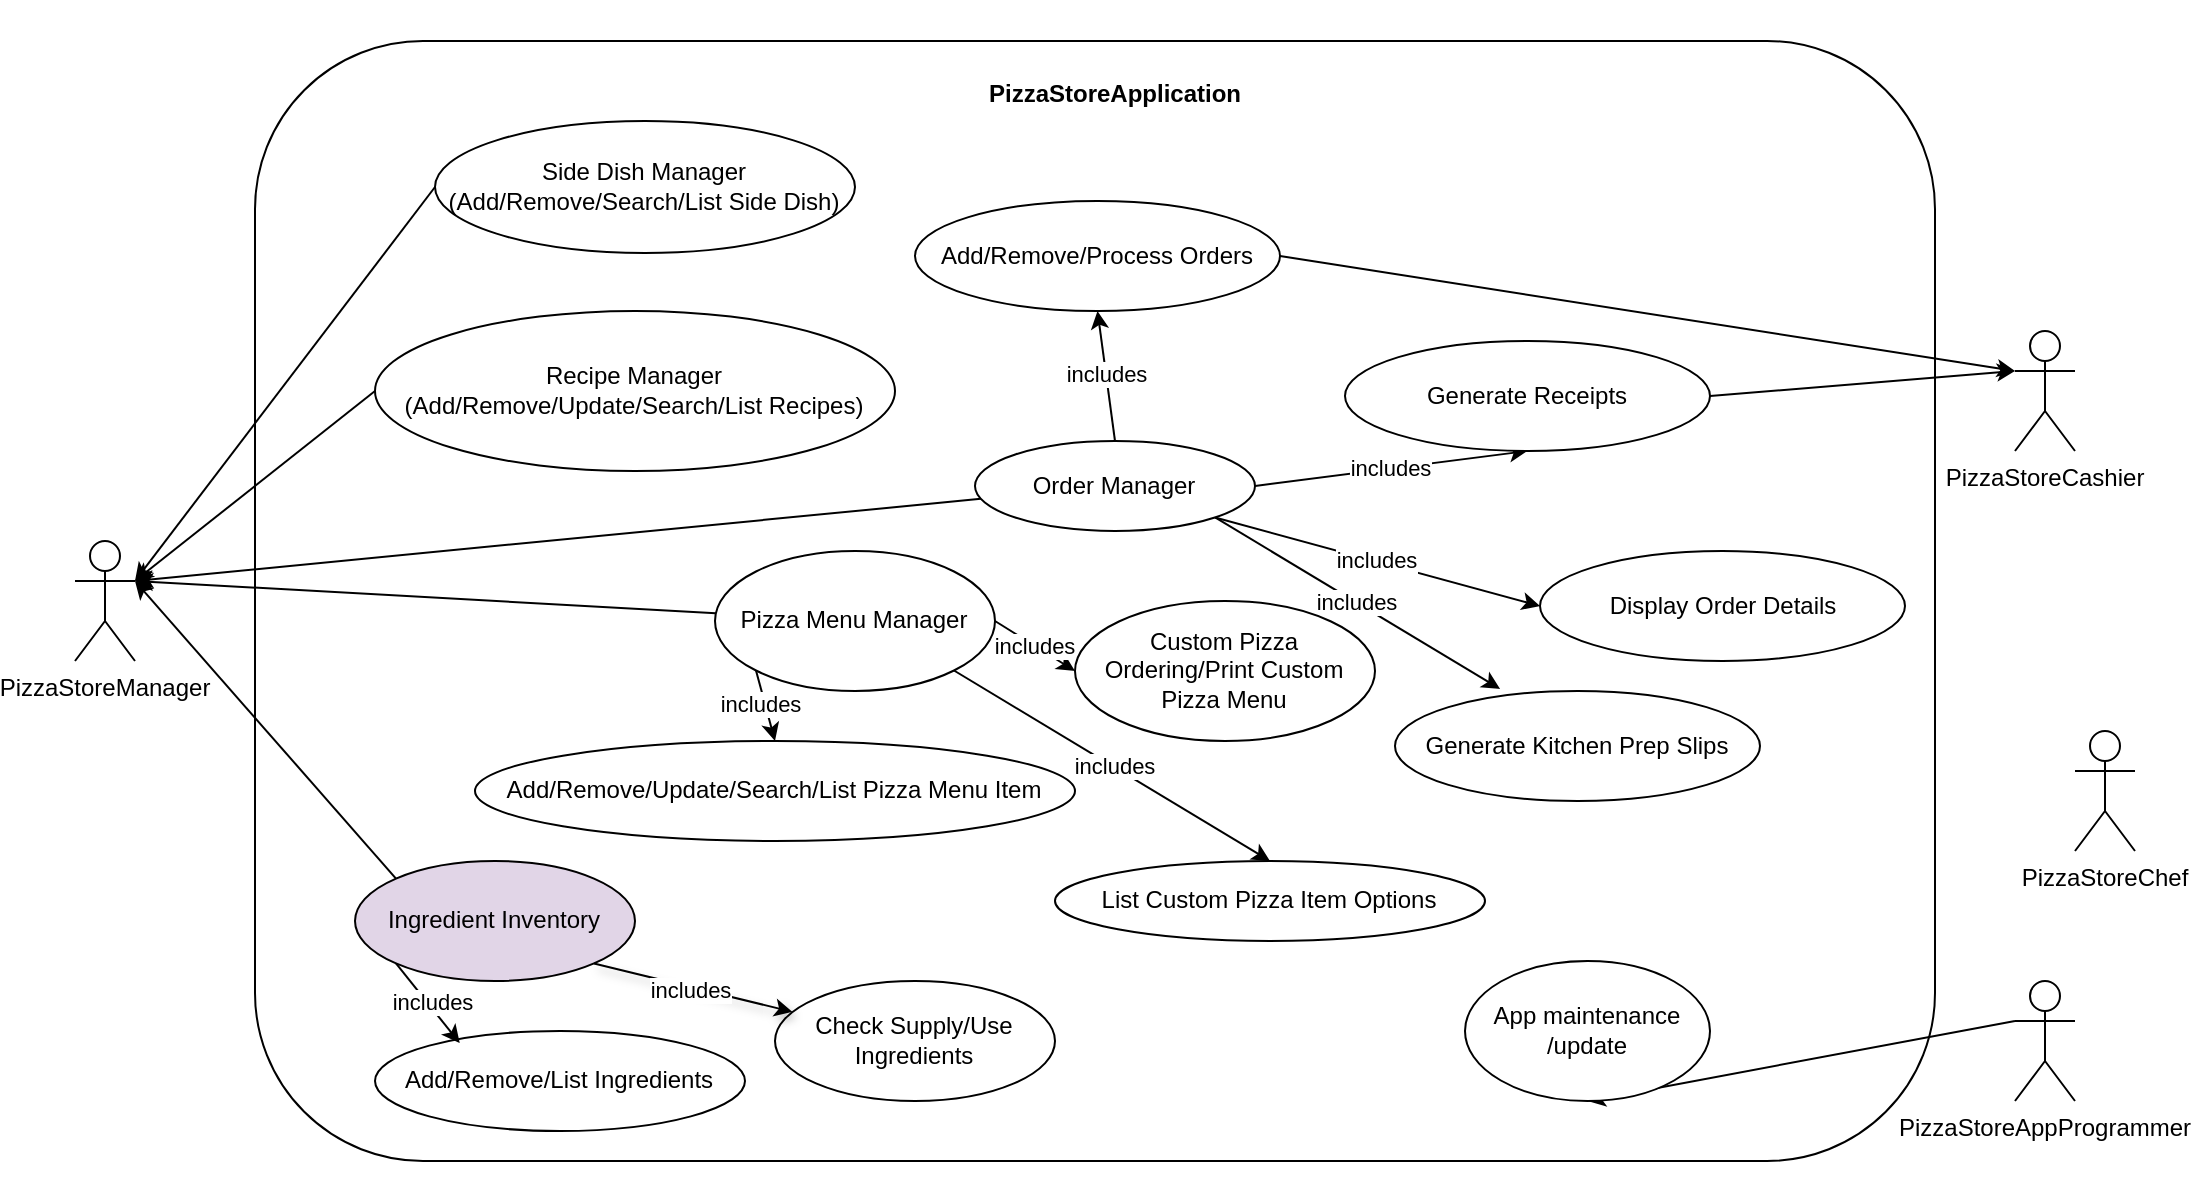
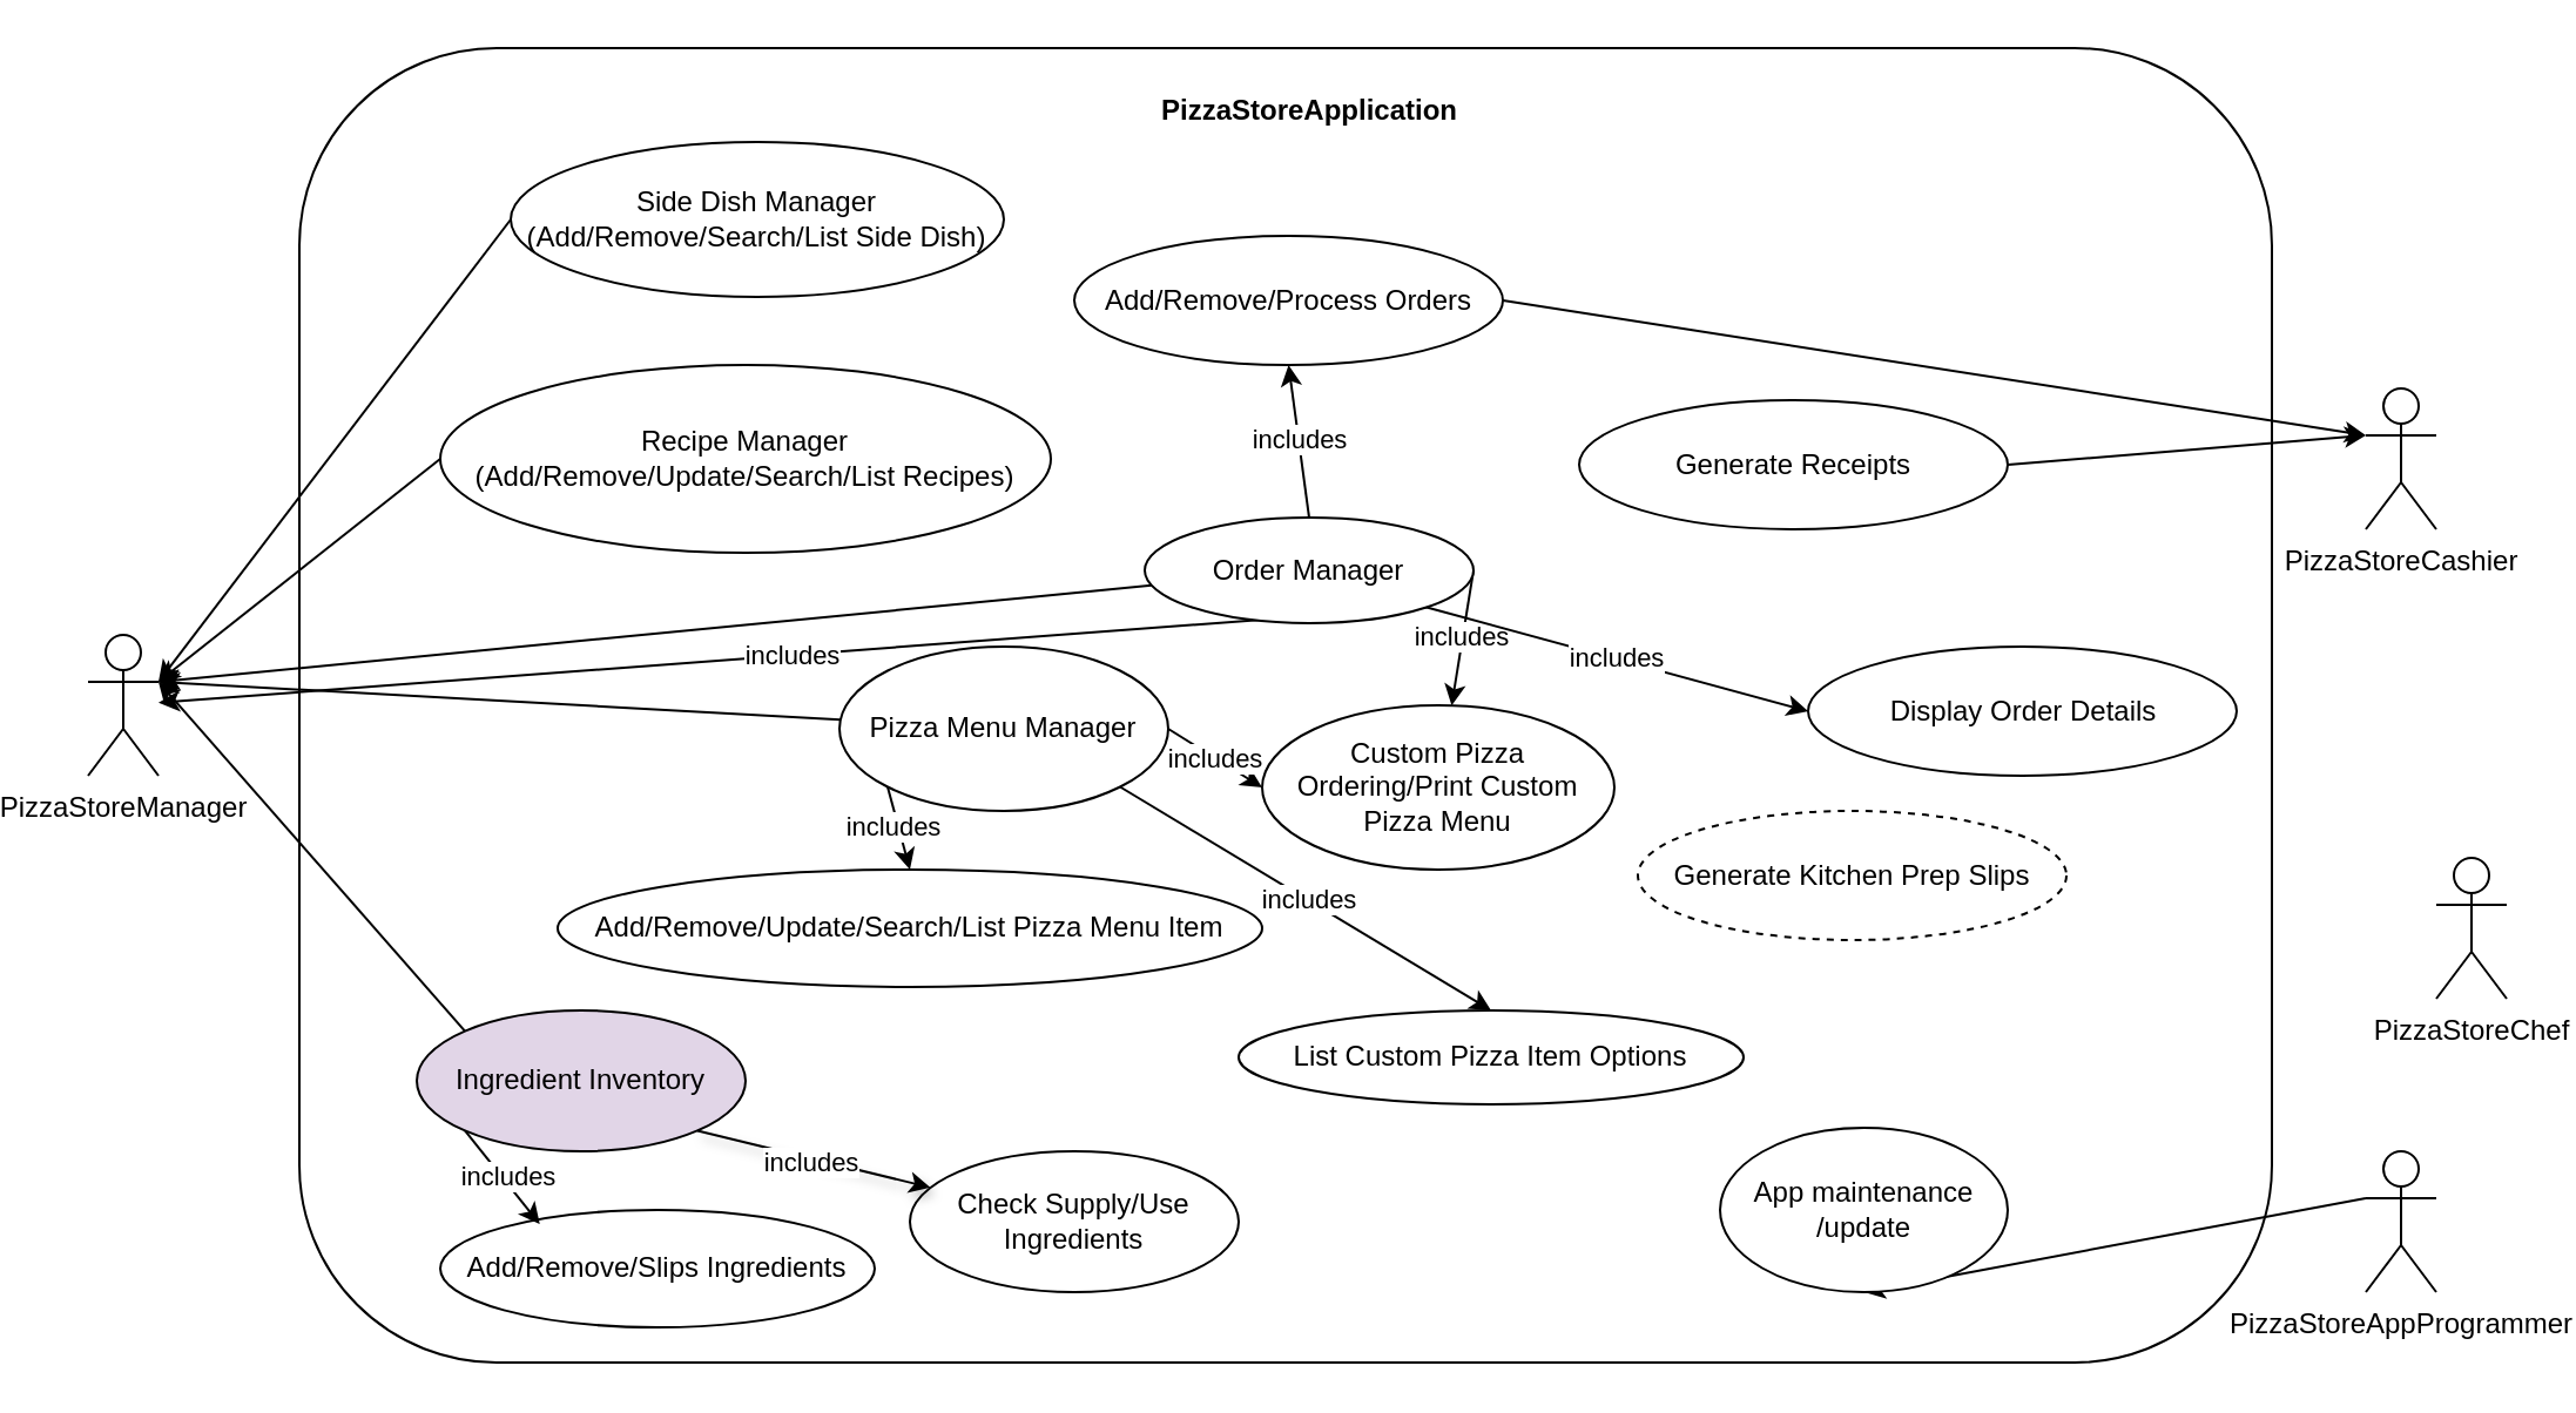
- <mxCell id="24" value="includes" style="edgeStyle=none;html=1;exitX=1;exitY=0.5;exitDx=0;exitDy=0;entryX=0.5;entryY=1;entryDx=0;entryDy=0;" edge="1" parent="1" source="27" target="43"><mxGeometry relative="1" as="geometry" /></mxCell>
+ <mxCell id="24" value="includes" style="edgeStyle=none;html=1;exitX=1;exitY=0.5;exitDx=0;exitDy=0;" edge="1" parent="1" source="27" target="28"><mxGeometry relative="1" as="geometry" /></mxCell>
- <mxCell id="26" value="includes" style="edgeStyle=none;html=1;exitX=1;exitY=1;exitDx=0;exitDy=0;entryX=0.288;entryY=-0.019;entryDx=0;entryDy=0;entryPerimeter=0;" edge="1" parent="1" source="27" target="41"><mxGeometry relative="1" as="geometry" /></mxCell>
+ <mxCell id="26" value="includes" style="edgeStyle=none;html=1;exitX=1;exitY=1;exitDx=0;exitDy=0;" edge="1" parent="1" source="27" target="3"><mxGeometry relative="1" as="geometry" /></mxCell>
- <mxCell id="41" value="Generate Kitchen Prep Slips" style="ellipse;whiteSpace=wrap;html=1;" vertex="1" parent="1"><mxGeometry x="680" y="345" width="182.5" height="55" as="geometry" /></mxCell>
+ <mxCell id="41" value="Generate Kitchen Prep Slips" style="ellipse;whiteSpace=wrap;html=1;dashed=1;" vertex="1" parent="1"><mxGeometry x="680" y="345" width="182.5" height="55" as="geometry" /></mxCell>
- <mxCell id="29" value="Add/Remove/List Ingredients" style="ellipse;whiteSpace=wrap;html=1;" vertex="1" parent="1"><mxGeometry x="170" y="515" width="185" height="50" as="geometry" /></mxCell>
+ <mxCell id="29" value="Add/Remove/Slips Ingredients" style="ellipse;whiteSpace=wrap;html=1;" vertex="1" parent="1"><mxGeometry x="170" y="515" width="185" height="50" as="geometry" /></mxCell>
